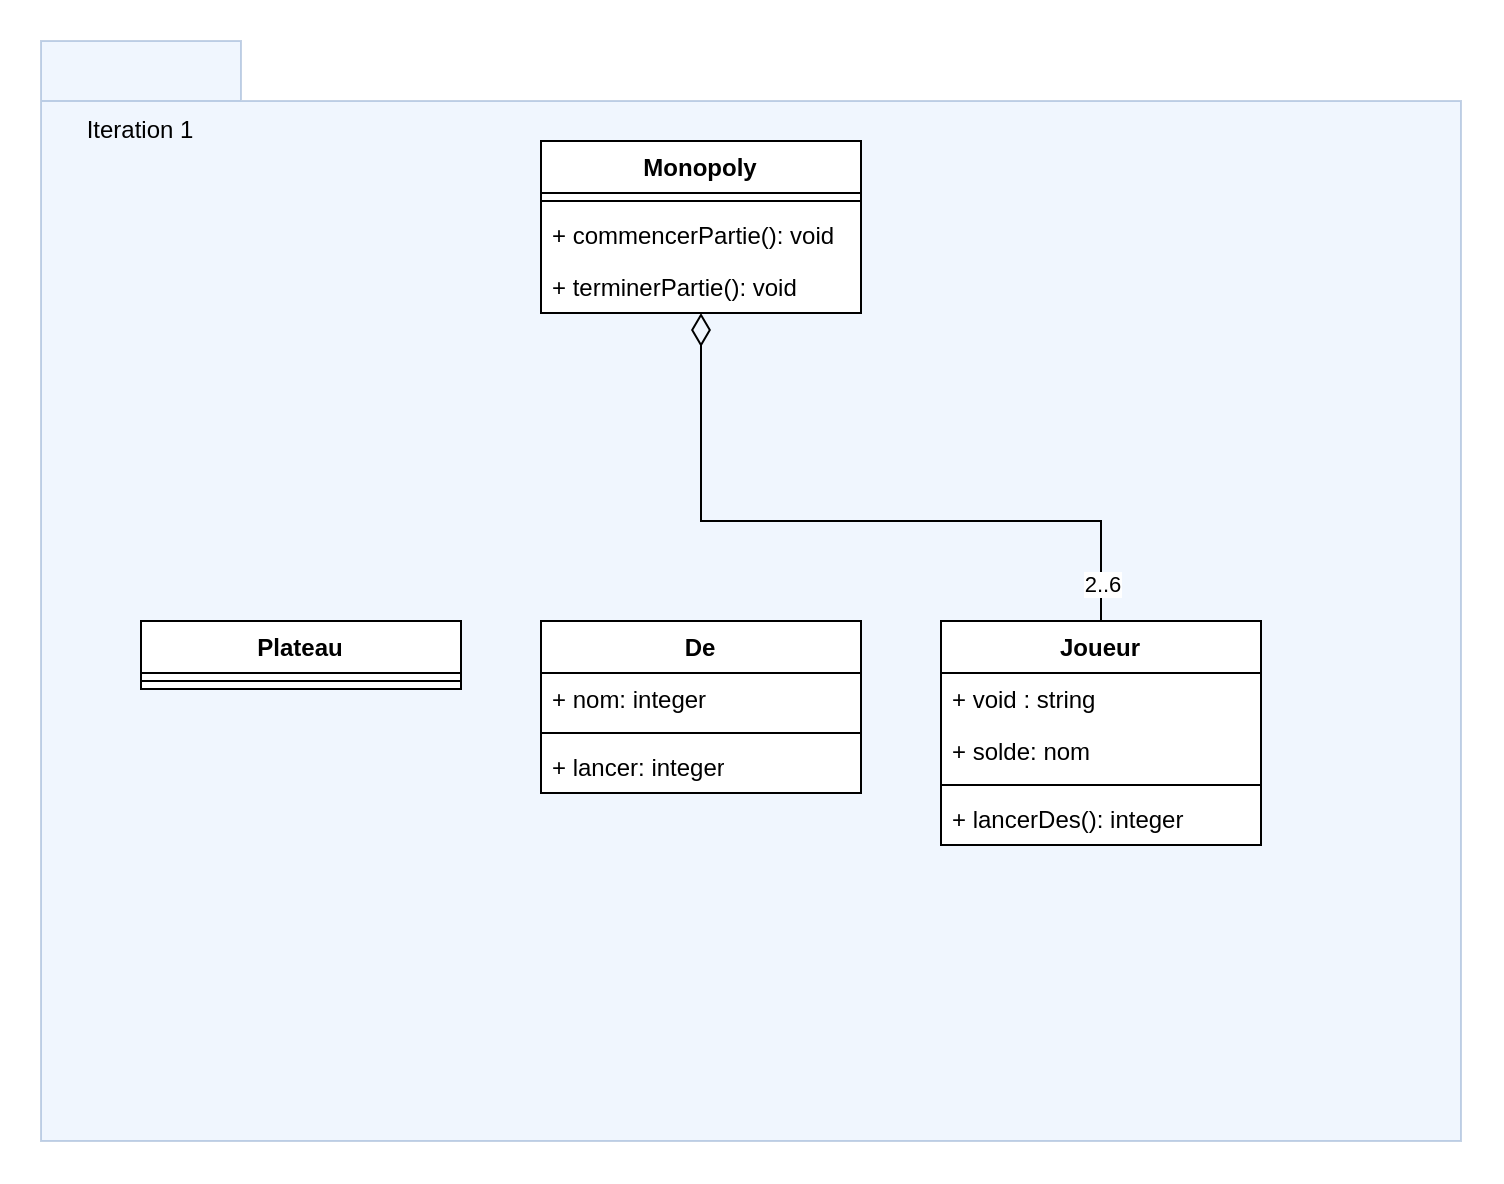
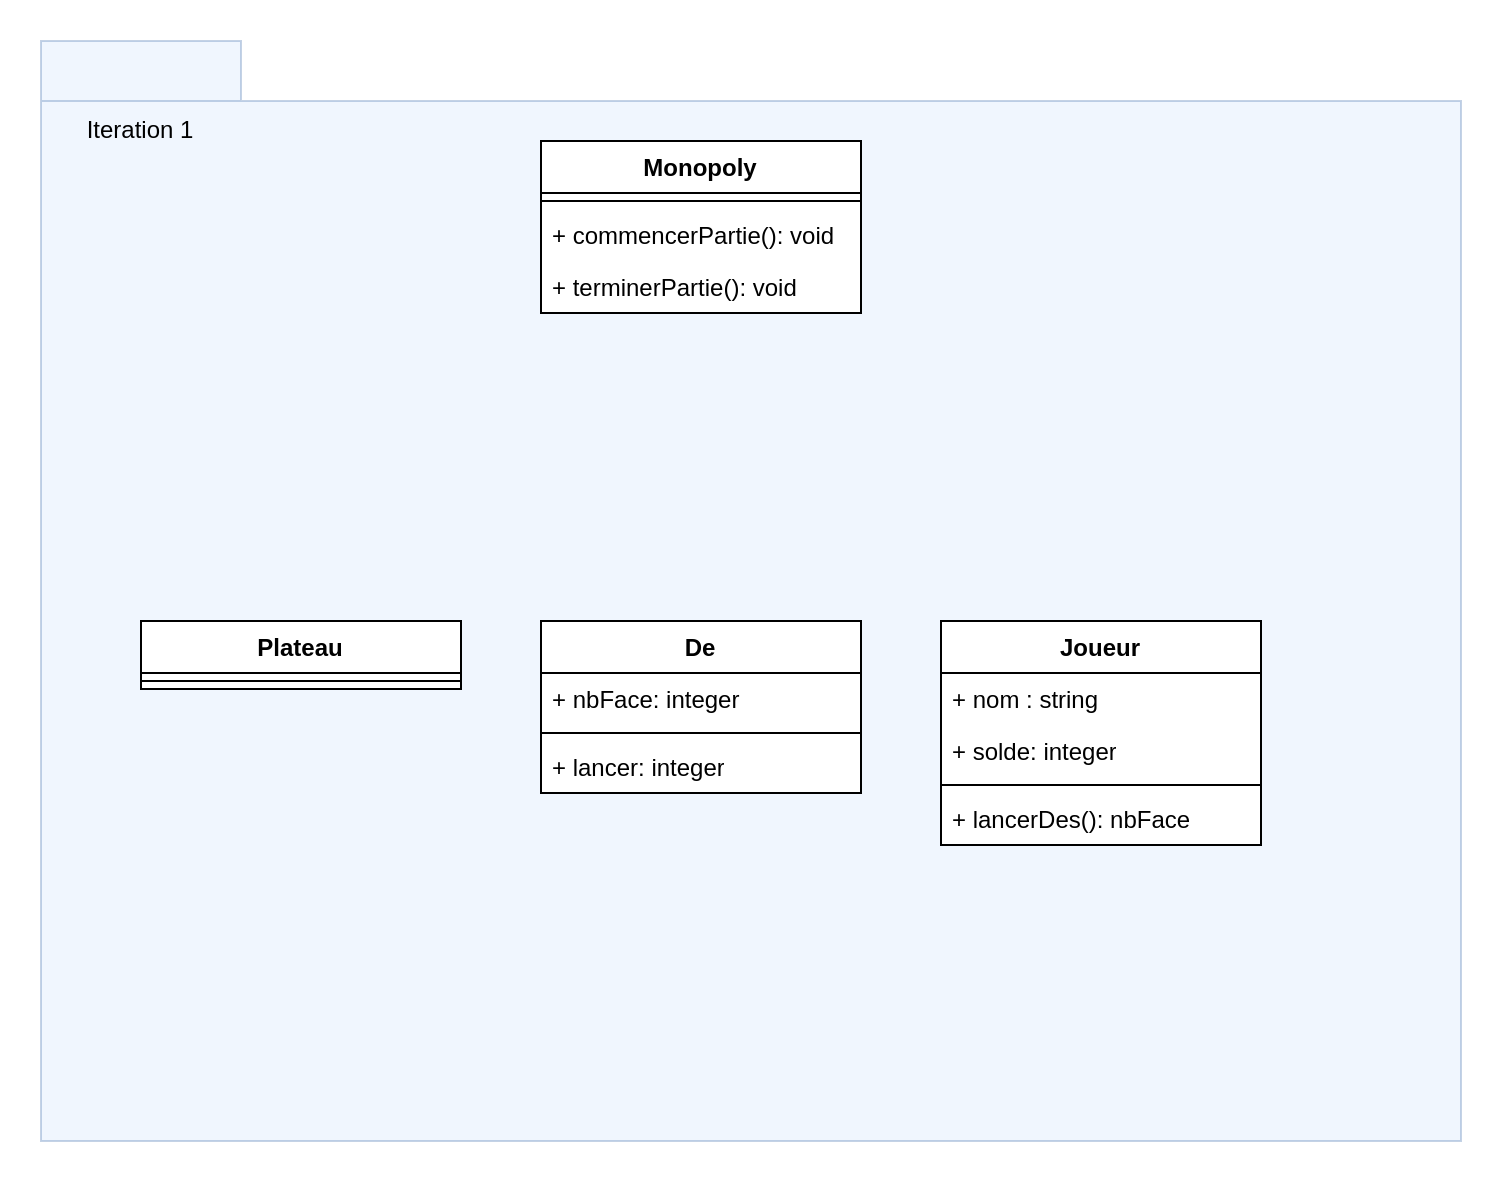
- <mxCell id="13" style="edgeStyle=orthogonalEdgeStyle;rounded=0;orthogonalLoop=1;jettySize=auto;html=1;endArrow=diamondThin;endFill=0;endSize=14;" parent="1" source="15" target="3" edge="1"><mxGeometry relative="1" as="geometry"><Array as="points"><mxPoint x="550" y="260" /><mxPoint x="350" y="260" /></Array></mxGeometry></mxCell>
- <mxCell id="14" value="2..6" style="edgeLabel;html=1;align=center;verticalAlign=middle;resizable=0;points=[];" vertex="1" connectable="0" parent="13"><mxGeometry x="-0.895" relative="1" as="geometry"><mxPoint as="offset" /></mxGeometry></mxCell>
- <mxCell id="8" value="+ nom: integer" style="text;align=left;verticalAlign=top;spacingLeft=4;spacingRight=4;overflow=hidden;rotatable=0;points=[[0,0.5],[1,0.5]];portConstraint=eastwest;whiteSpace=wrap;html=1;" parent="7" vertex="1"><mxGeometry y="26" width="160" height="26" as="geometry" /></mxCell>
+ <mxCell id="8" value="+ nbFace: integer" style="text;align=left;verticalAlign=top;spacingLeft=4;spacingRight=4;overflow=hidden;rotatable=0;points=[[0,0.5],[1,0.5]];portConstraint=eastwest;whiteSpace=wrap;html=1;" parent="7" vertex="1"><mxGeometry y="26" width="160" height="26" as="geometry" /></mxCell>
- <mxCell id="16" value="+ void : string" style="text;strokeColor=none;fillColor=none;align=left;verticalAlign=top;spacingLeft=4;spacingRight=4;overflow=hidden;rotatable=0;points=[[0,0.5],[1,0.5]];portConstraint=eastwest;whiteSpace=wrap;html=1;" parent="15" vertex="1"><mxGeometry y="26" width="160" height="26" as="geometry" /></mxCell>
+ <mxCell id="16" value="+ nom : string" style="text;strokeColor=none;fillColor=none;align=left;verticalAlign=top;spacingLeft=4;spacingRight=4;overflow=hidden;rotatable=0;points=[[0,0.5],[1,0.5]];portConstraint=eastwest;whiteSpace=wrap;html=1;" parent="15" vertex="1"><mxGeometry y="26" width="160" height="26" as="geometry" /></mxCell>
- <mxCell id="17" value="+ solde: nom" style="text;strokeColor=none;fillColor=none;align=left;verticalAlign=top;spacingLeft=4;spacingRight=4;overflow=hidden;rotatable=0;points=[[0,0.5],[1,0.5]];portConstraint=eastwest;whiteSpace=wrap;html=1;" parent="15" vertex="1"><mxGeometry y="52" width="160" height="26" as="geometry" /></mxCell>
+ <mxCell id="17" value="+ solde: integer" style="text;strokeColor=none;fillColor=none;align=left;verticalAlign=top;spacingLeft=4;spacingRight=4;overflow=hidden;rotatable=0;points=[[0,0.5],[1,0.5]];portConstraint=eastwest;whiteSpace=wrap;html=1;" parent="15" vertex="1"><mxGeometry y="52" width="160" height="26" as="geometry" /></mxCell>
- <mxCell id="19" value="+ lancerDes(): integer" style="text;strokeColor=none;fillColor=none;align=left;verticalAlign=top;spacingLeft=4;spacingRight=4;overflow=hidden;rotatable=0;points=[[0,0.5],[1,0.5]];portConstraint=eastwest;whiteSpace=wrap;html=1;" parent="15" vertex="1"><mxGeometry y="86" width="160" height="26" as="geometry" /></mxCell>
+ <mxCell id="19" value="+ lancerDes(): nbFace" style="text;strokeColor=none;fillColor=none;align=left;verticalAlign=top;spacingLeft=4;spacingRight=4;overflow=hidden;rotatable=0;points=[[0,0.5],[1,0.5]];portConstraint=eastwest;whiteSpace=wrap;html=1;" parent="15" vertex="1"><mxGeometry y="86" width="160" height="26" as="geometry" /></mxCell>
